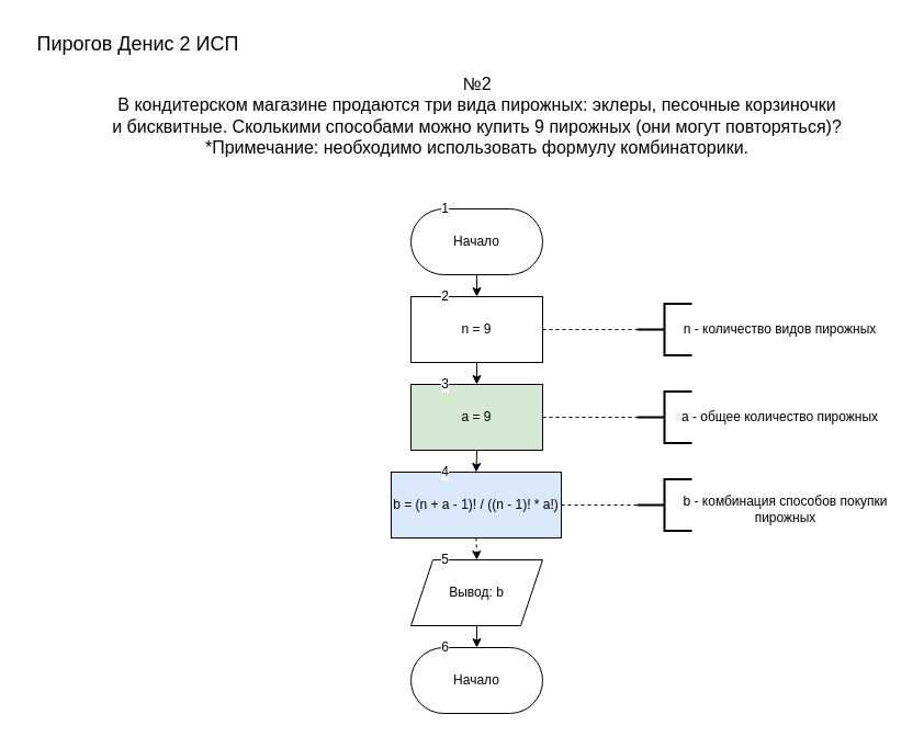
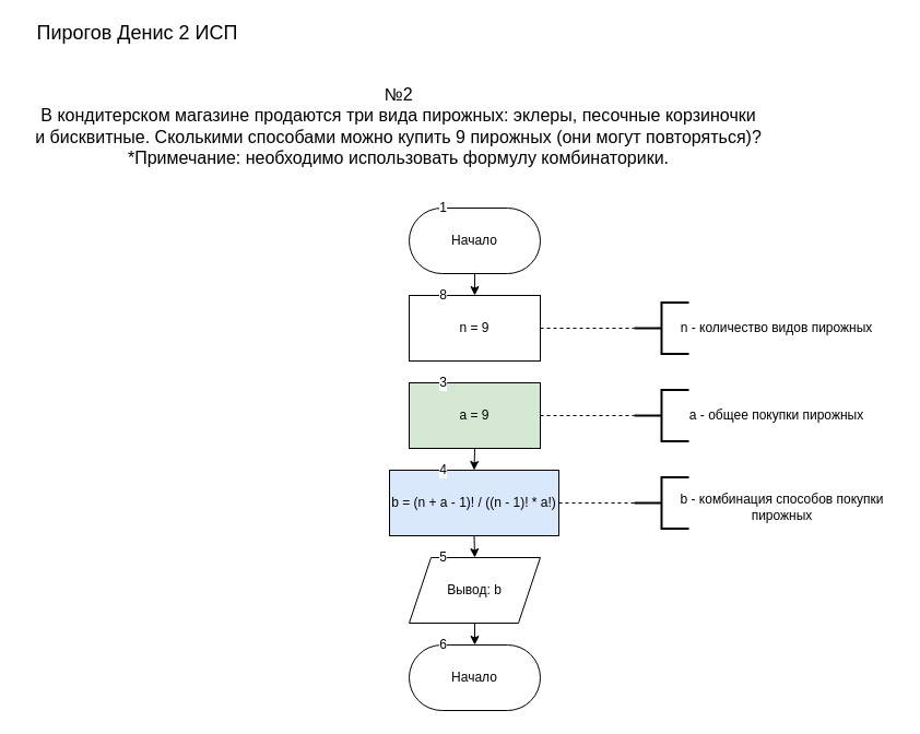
- <mxCell id="2" value="&lt;font style=&quot;font-size: 18px;&quot;&gt;Пирогов Денис 2 ИСП&lt;/font&gt;" style="text;html=1;align=center;verticalAlign=middle;resizable=0;points=[];autosize=1;" parent="1" vertex="1"><mxGeometry width="210" height="40" as="geometry" x="20" y="20" /></mxCell>
+ <mxCell id="2" value="&lt;font style=&quot;font-size: 18px;&quot;&gt;Пирогов Денис 2 ИСП&lt;/font&gt;" style="text;html=1;align=center;verticalAlign=middle;resizable=0;points=[];autosize=1;" parent="1" vertex="1"><mxGeometry x="20" y="10" width="210" height="40" as="geometry" /></mxCell>
- <mxCell id="3" value="&lt;font style=&quot;font-size: 16px;&quot;&gt;№2&lt;/font&gt;&lt;div style=&quot;font-size: 16px;&quot;&gt;&lt;div style=&quot;&quot;&gt;&lt;div&gt;В кондитерском магазине продаются три вида пирожных: эклеры, песочные корзиночки&lt;/div&gt;&lt;div&gt;и бисквитные. Сколькими способами можно купить 9 пирожных (они могут повторяться)?&lt;/div&gt;&lt;div&gt;*Примечание: необходимо использовать формулу комбинаторики.&lt;/div&gt;&lt;/div&gt;&lt;/div&gt;" style="text;html=1;align=center;verticalAlign=middle;resizable=0;points=[];autosize=1;" parent="1" vertex="1"><mxGeometry x="89" y="60" width="690" height="90" as="geometry" /></mxCell>
+ <mxCell id="3" value="&lt;font style=&quot;font-size: 16px;&quot;&gt;№2&lt;/font&gt;&lt;div style=&quot;font-size: 16px;&quot;&gt;&lt;div style=&quot;&quot;&gt;&lt;div&gt;В кондитерском магазине продаются три вида пирожных: эклеры, песочные корзиночки&lt;/div&gt;&lt;div&gt;и бисквитные. Сколькими способами можно купить 9 пирожных (они могут повторяться)?&lt;/div&gt;&lt;div&gt;*Примечание: необходимо использовать формулу комбинаторики.&lt;/div&gt;&lt;/div&gt;&lt;/div&gt;" style="text;html=1;align=center;verticalAlign=middle;resizable=0;points=[];autosize=1;" parent="1" vertex="1"><mxGeometry x="19" y="70" width="690" height="90" as="geometry" /></mxCell>
- <mxCell id="11" value="2" style="text;html=1;align=center;verticalAlign=middle;resizable=0;points=[];autosize=1;strokeColor=none;fillColor=none;labelBackgroundColor=default;" parent="1" vertex="1"><mxGeometry x="390" y="255" width="30" height="30" as="geometry" /></mxCell>
+ <mxCell id="11" value="8" style="text;html=1;align=center;verticalAlign=middle;resizable=0;points=[];autosize=1;strokeColor=none;fillColor=none;labelBackgroundColor=default;" parent="1" vertex="1"><mxGeometry x="390" y="255" width="30" height="30" as="geometry" /></mxCell>
- <mxCell id="7" style="edgeStyle=orthogonalEdgeStyle;rounded=0;orthogonalLoop=1;jettySize=auto;html=1;exitX=0.5;exitY=1;exitDx=0;exitDy=0;entryX=0.5;entryY=0;entryDx=0;entryDy=0;" parent="1" source="8" target="10" edge="1"><mxGeometry relative="1" as="geometry" /></mxCell>
- <mxCell id="18" value="a -&amp;nbsp;общее количество пирожных" style="text;html=1;align=center;verticalAlign=middle;resizable=0;points=[];autosize=1;strokeColor=none;fillColor=none;" parent="1" vertex="1"><mxGeometry x="610" y="365" width="200" height="30" as="geometry" /></mxCell>
+ <mxCell id="18" value="a -&amp;nbsp;общее покупки пирожных" style="text;html=1;align=center;verticalAlign=middle;resizable=0;points=[];autosize=1;strokeColor=none;fillColor=none;" parent="1" vertex="1"><mxGeometry x="610" y="365" width="200" height="30" as="geometry" /></mxCell>
- <mxCell id="19" style="edgeStyle=orthogonalEdgeStyle;rounded=0;orthogonalLoop=1;jettySize=auto;html=1;exitX=0.5;exitY=1;exitDx=0;exitDy=0;entryX=0.5;entryY=0;entryDx=0;entryDy=0;dashed=1;" parent="1" source="20" target="26" edge="1"><mxGeometry relative="1" as="geometry" /></mxCell>
+ <mxCell id="19" style="edgeStyle=orthogonalEdgeStyle;rounded=0;orthogonalLoop=1;jettySize=auto;html=1;exitX=0.5;exitY=1;exitDx=0;exitDy=0;entryX=0.5;entryY=0;entryDx=0;entryDy=0;" parent="1" source="20" target="26" edge="1"><mxGeometry relative="1" as="geometry" /></mxCell>
